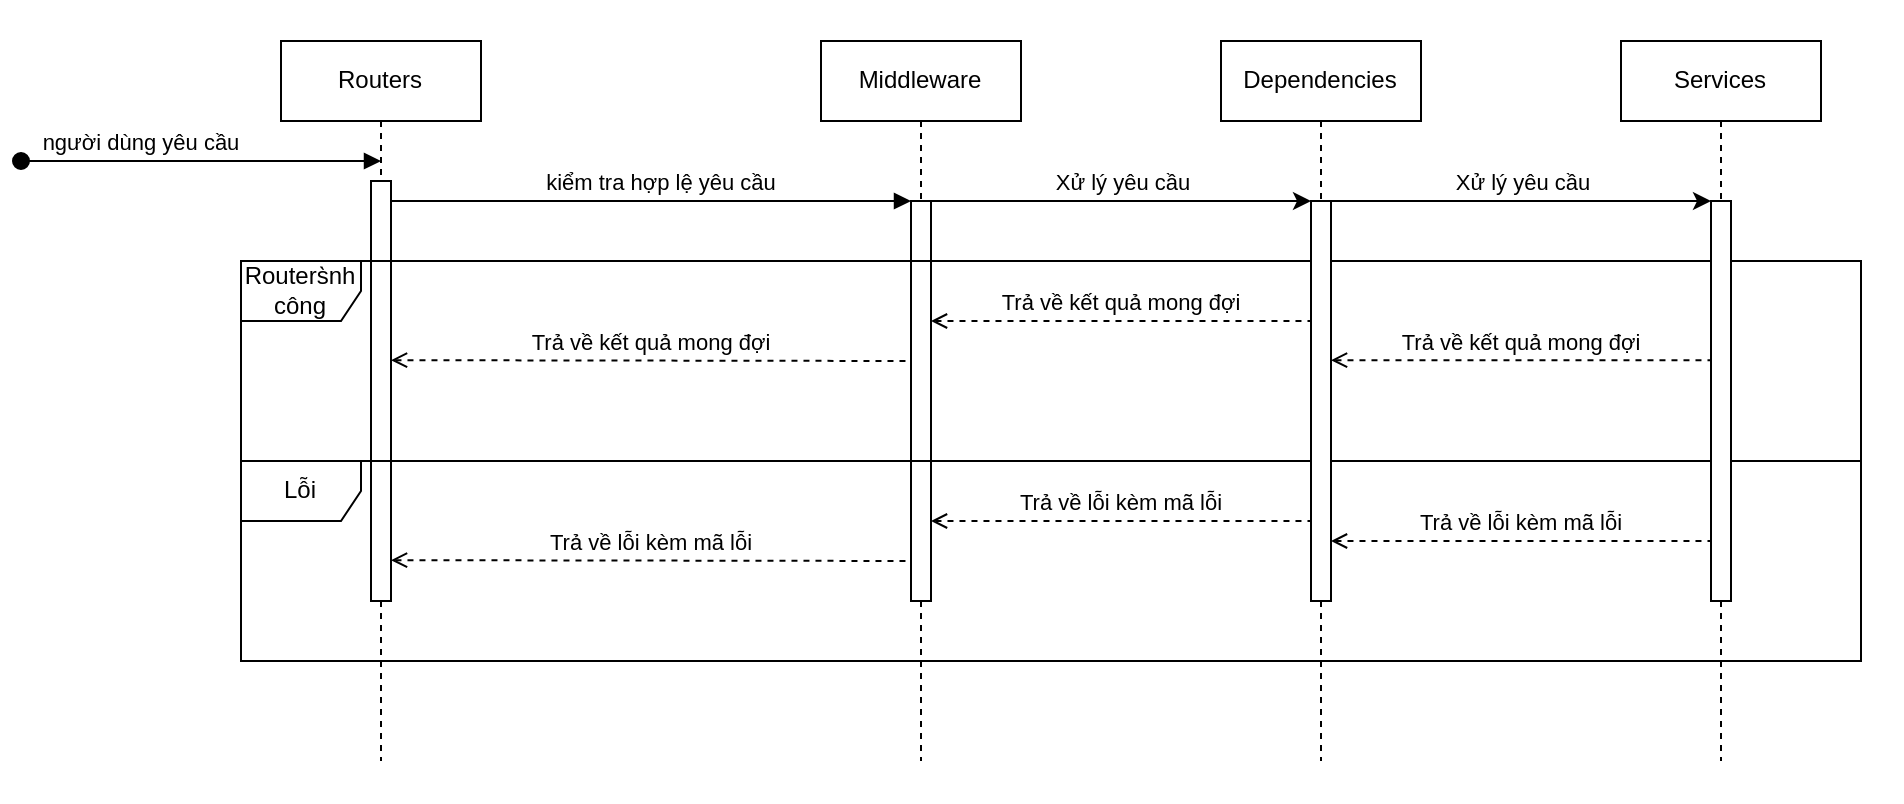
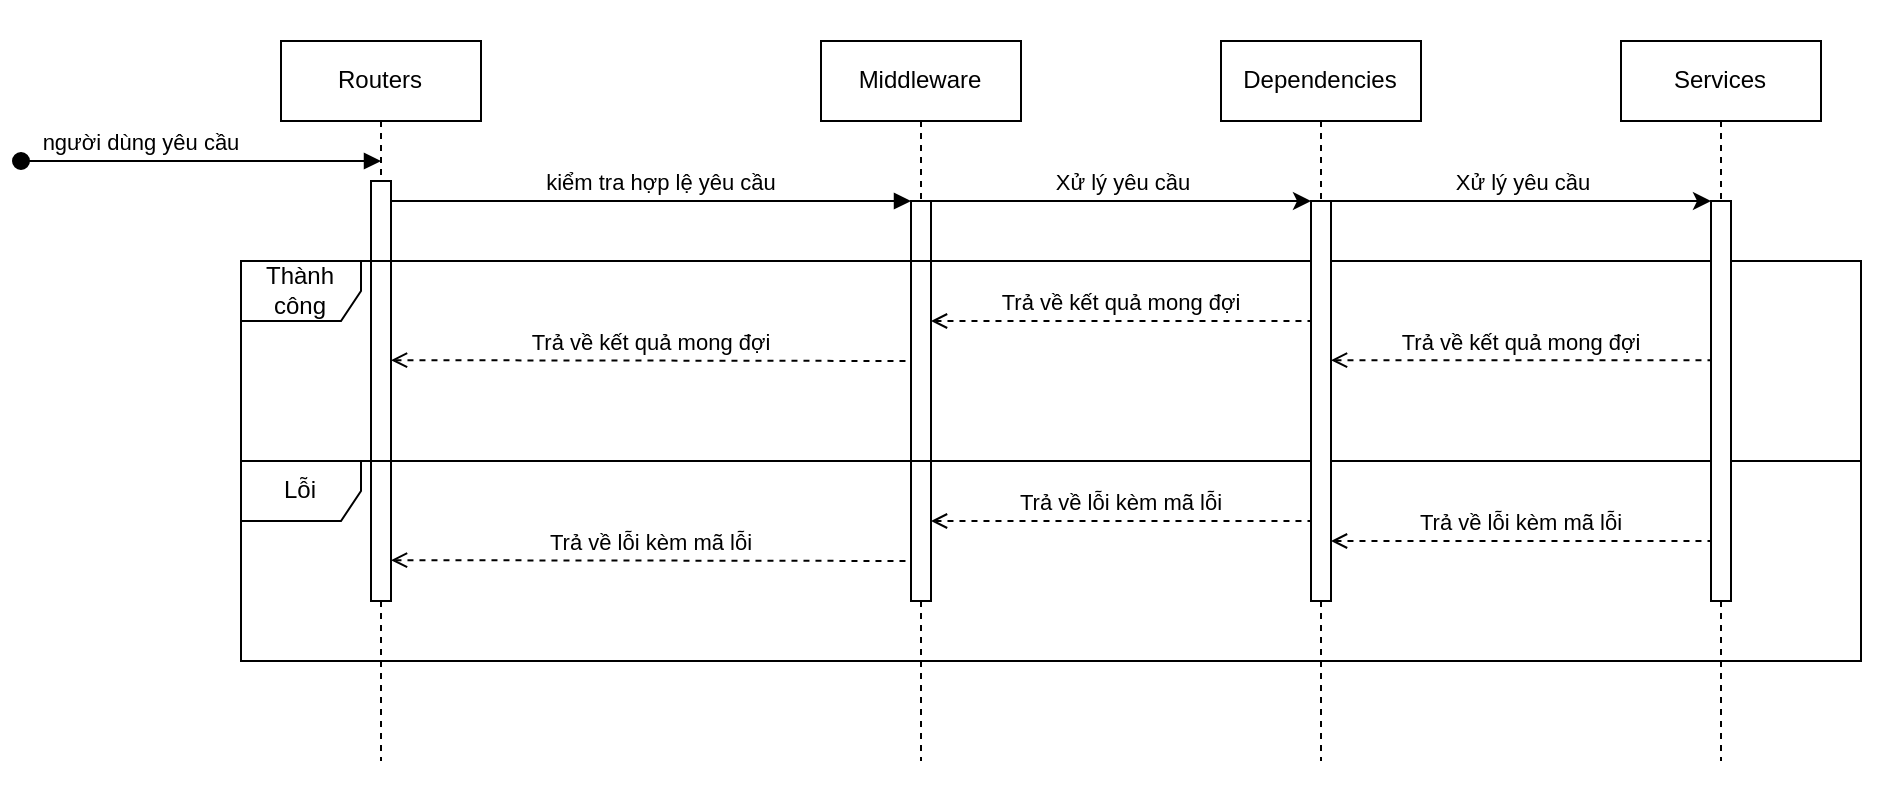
- <mxCell id="9" value="Routers̀nh công" style="shape=umlFrame;whiteSpace=wrap;html=1;pointerEvents=0;" parent="1" vertex="1"><mxGeometry x="20" y="130" width="810" height="100" as="geometry" /></mxCell>
+ <mxCell id="9" value="Thành công" style="shape=umlFrame;whiteSpace=wrap;html=1;pointerEvents=0;" parent="1" vertex="1"><mxGeometry x="20" y="130" width="810" height="100" as="geometry" /></mxCell>
